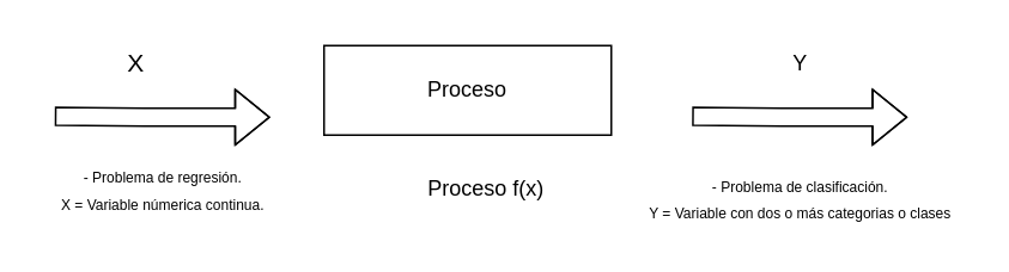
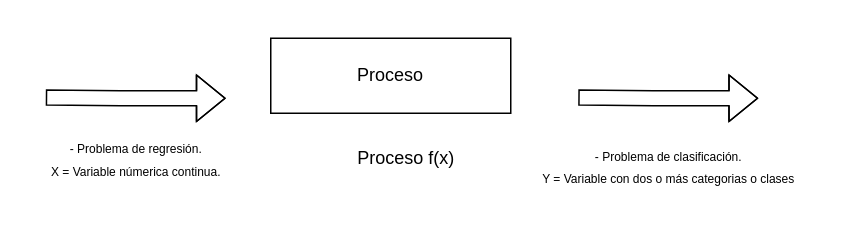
- <mxCell id="4" value="&lt;font style=&quot;font-size: 14px;&quot;&gt;X&lt;/font&gt;" style="text;html=1;align=center;verticalAlign=middle;resizable=0;points=[];autosize=1;strokeColor=none;fillColor=none;" vertex="1" parent="1"><mxGeometry x="60" y="20" width="30" height="30" as="geometry" /></mxCell>
- <mxCell id="5" value="Y" style="text;html=1;align=center;verticalAlign=middle;resizable=0;points=[];autosize=1;strokeColor=none;fillColor=none;" vertex="1" parent="1"><mxGeometry x="430" y="20" width="30" height="30" as="geometry" /></mxCell>
